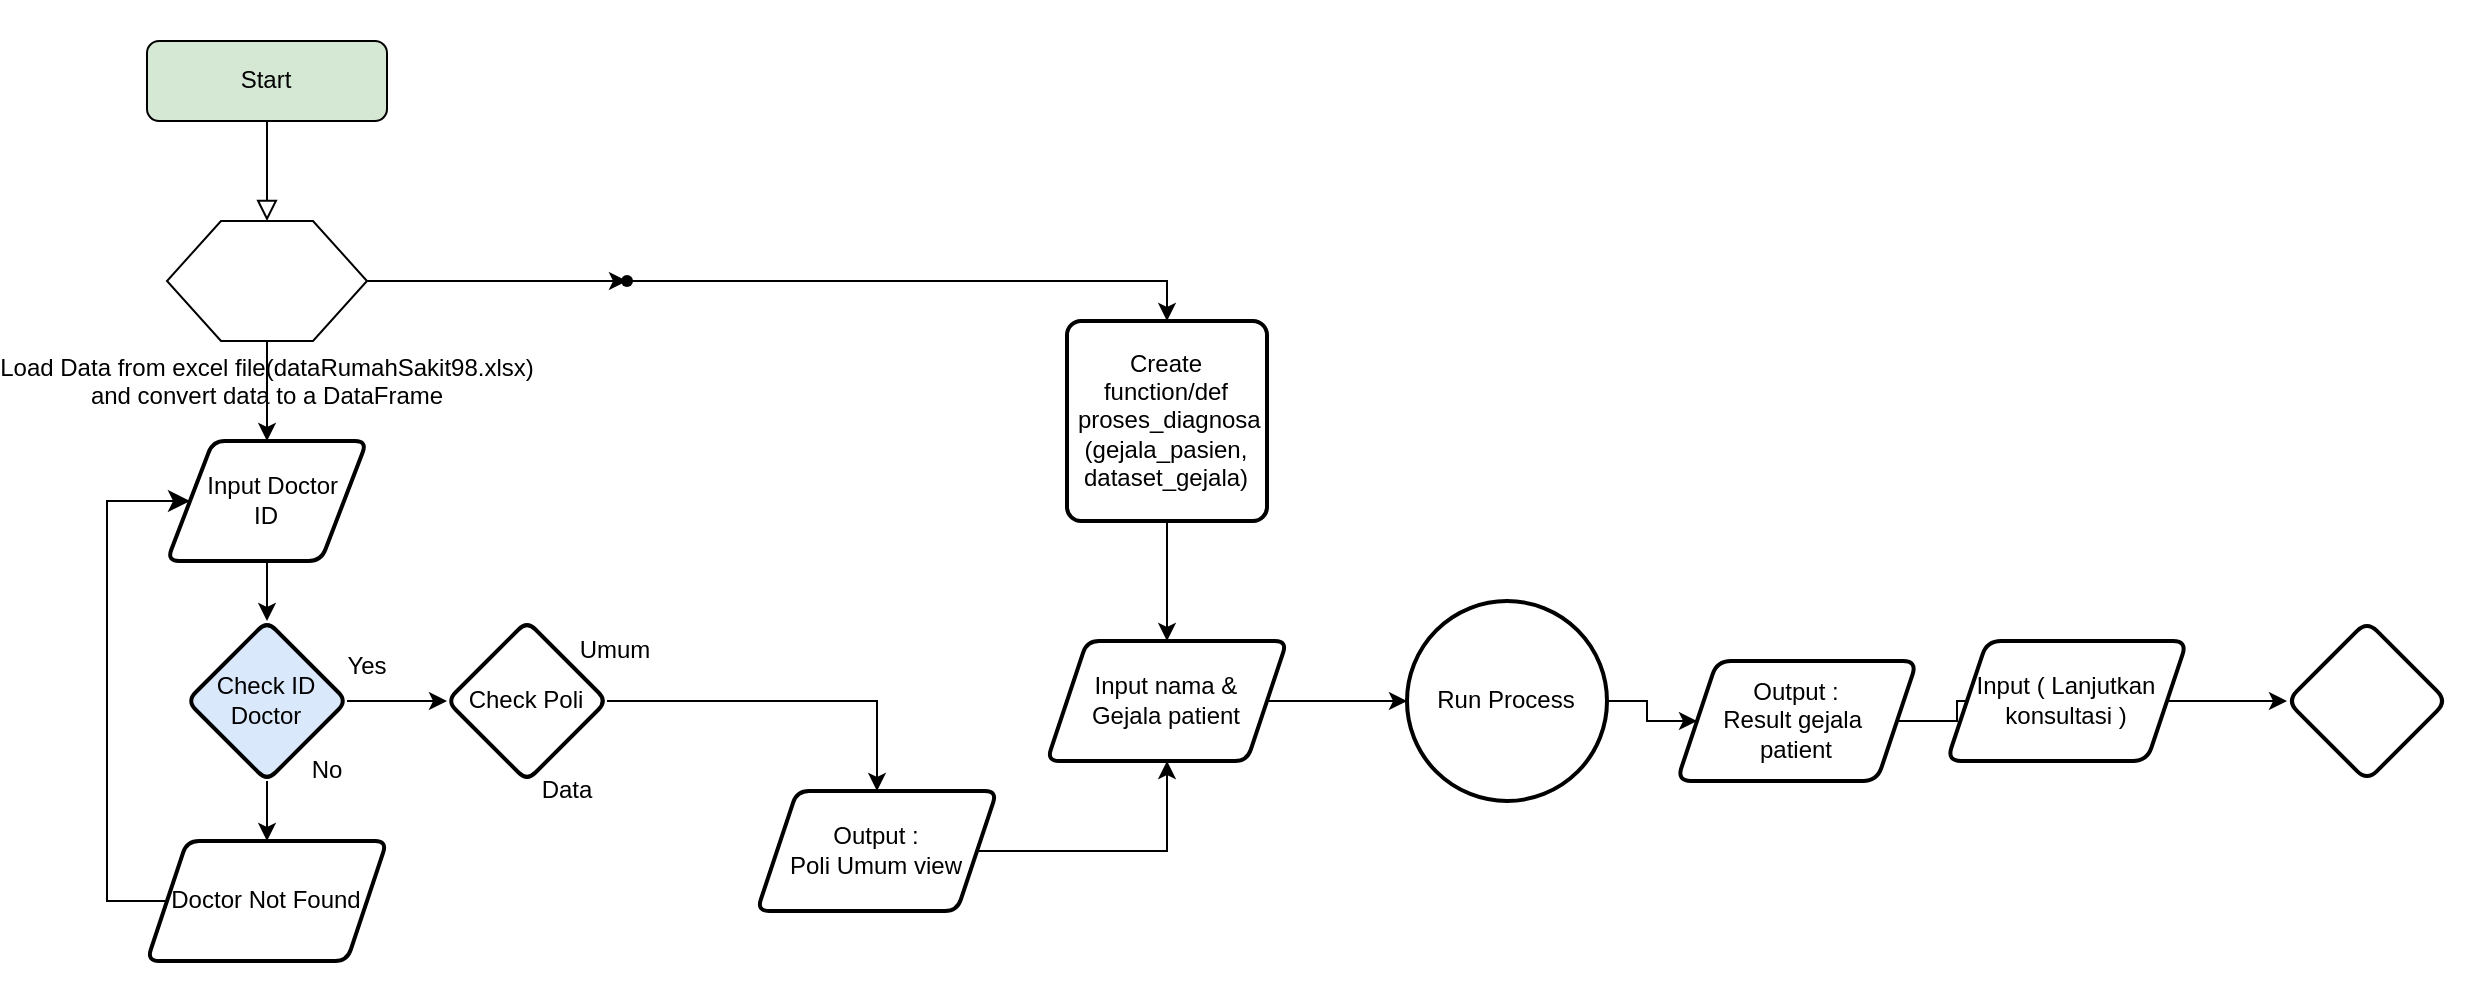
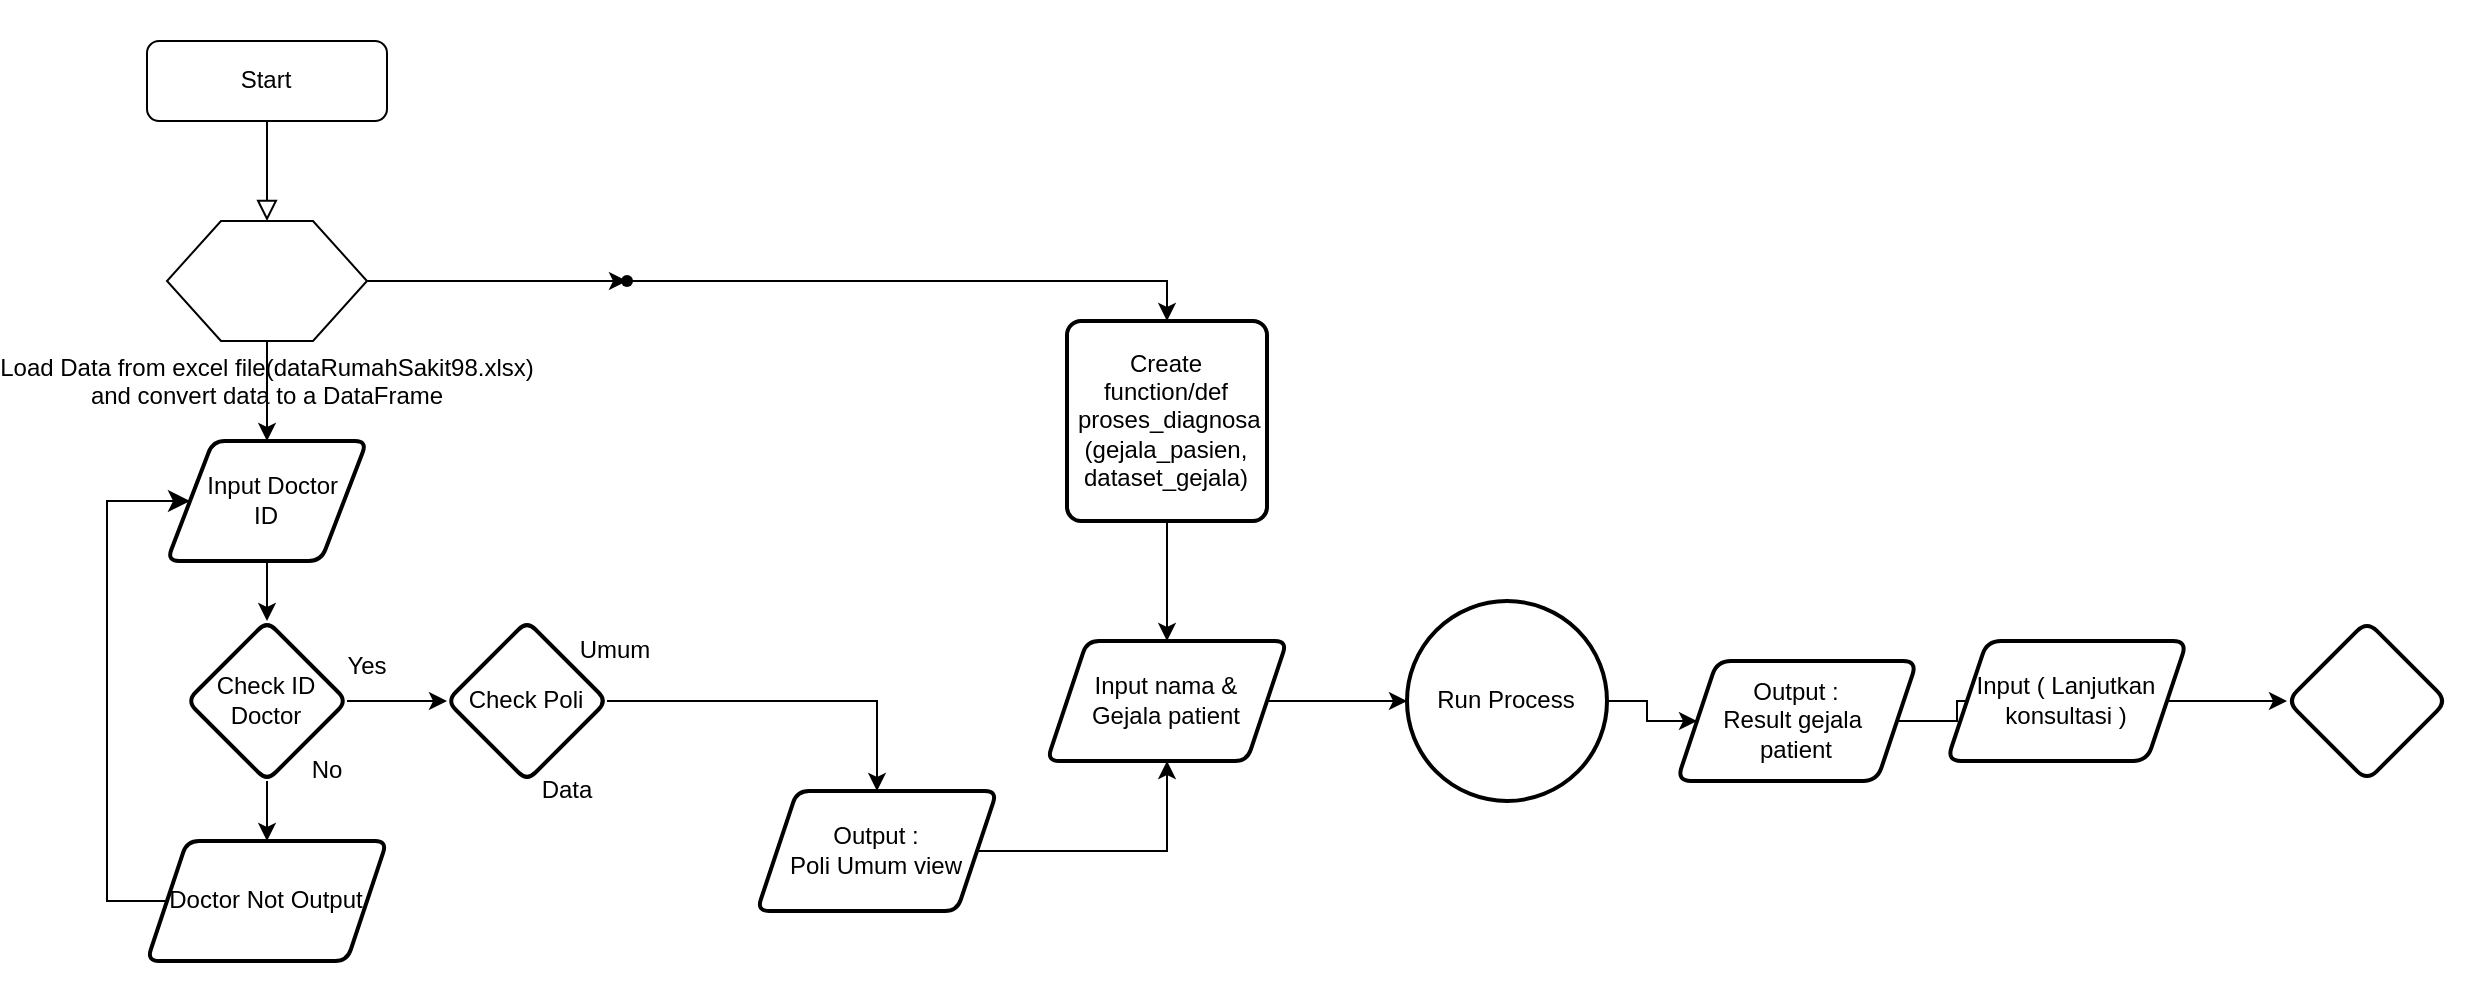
- <mxCell id="3" value="Start" style="rounded=1;whiteSpace=wrap;html=1;fontSize=12;glass=0;strokeWidth=1;shadow=0;fillColor=#d5e8d4;" parent="1" vertex="1"><mxGeometry x="40" y="20" width="120" height="40" as="geometry" /></mxCell>
+ <mxCell id="3" value="Start" style="rounded=1;whiteSpace=wrap;html=1;fontSize=12;glass=0;strokeWidth=1;shadow=0;" parent="1" vertex="1"><mxGeometry x="40" y="20" width="120" height="40" as="geometry" /></mxCell>
- <mxCell id="11" value="Check ID Doctor" style="rhombus;whiteSpace=wrap;html=1;strokeWidth=2;rounded=1;arcSize=12;fillColor=#dae8fc;" vertex="1" parent="1"><mxGeometry x="60" y="310" width="80" height="80" as="geometry" /></mxCell>
+ <mxCell id="11" value="Check ID Doctor" style="rhombus;whiteSpace=wrap;html=1;strokeWidth=2;rounded=1;arcSize=12;" vertex="1" parent="1"><mxGeometry x="60" y="310" width="80" height="80" as="geometry" /></mxCell>
- <mxCell id="16" value="Doctor Not Found" style="shape=parallelogram;perimeter=parallelogramPerimeter;whiteSpace=wrap;html=1;fixedSize=1;strokeWidth=2;rounded=1;arcSize=12;" vertex="1" parent="1"><mxGeometry x="40" y="420" width="120" height="60" as="geometry" /></mxCell>
+ <mxCell id="16" value="Doctor Not Output" style="shape=parallelogram;perimeter=parallelogramPerimeter;whiteSpace=wrap;html=1;fixedSize=1;strokeWidth=2;rounded=1;arcSize=12;" vertex="1" parent="1"><mxGeometry x="40" y="420" width="120" height="60" as="geometry" /></mxCell>
